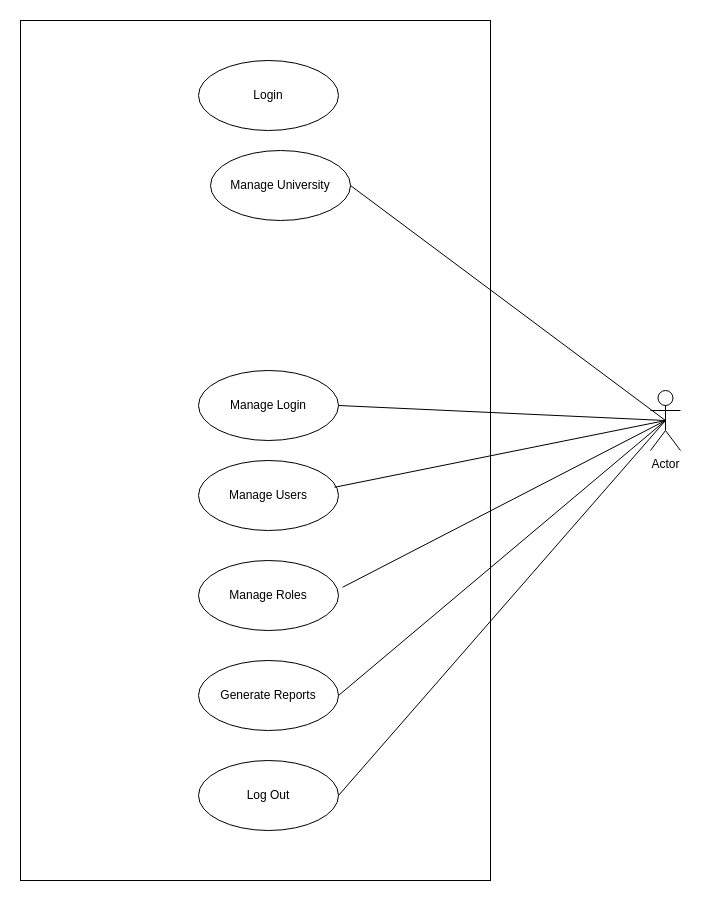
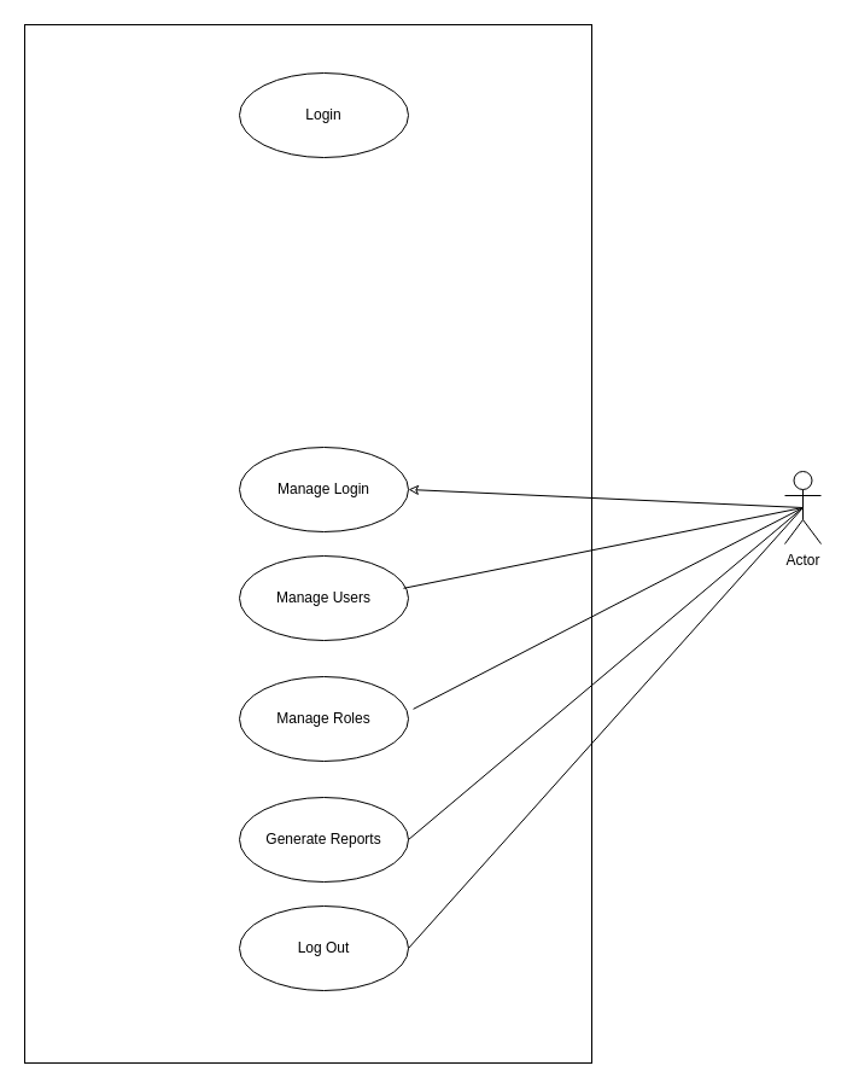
- <mxCell id="4" value="Manage University" style="ellipse;whiteSpace=wrap;html=1;" vertex="1" parent="1"><mxGeometry x="210" y="150" width="140" height="70" as="geometry" /></mxCell>
- <mxCell id="11" style="rounded=0;orthogonalLoop=1;jettySize=auto;html=1;endArrow=none;endFill=0;entryX=1;entryY=0.5;entryDx=0;entryDy=0;exitX=0.5;exitY=0.5;exitDx=0;exitDy=0;exitPerimeter=0;" edge="1" parent="1" source="2" target="4"><mxGeometry relative="1" as="geometry"><mxPoint x="348" y="105" as="targetPoint" /><mxPoint x="560" y="340" as="sourcePoint" /></mxGeometry></mxCell>
- <mxCell id="12" style="rounded=0;orthogonalLoop=1;jettySize=auto;html=1;endArrow=none;endFill=0;entryX=1;entryY=0.5;entryDx=0;entryDy=0;exitX=0.5;exitY=0.5;exitDx=0;exitDy=0;exitPerimeter=0;" edge="1" parent="1" source="2" target="5"><mxGeometry relative="1" as="geometry"><mxPoint x="368" y="125" as="targetPoint" /><mxPoint x="560" y="410" as="sourcePoint" /></mxGeometry></mxCell>
+ <mxCell id="12" style="rounded=0;orthogonalLoop=1;jettySize=auto;html=1;endArrow=classic;endFill=0;entryX=1;entryY=0.5;entryDx=0;entryDy=0;exitX=0.5;exitY=0.5;exitDx=0;exitDy=0;exitPerimeter=0;" edge="1" parent="1" source="2" target="5"><mxGeometry relative="1" as="geometry"><mxPoint x="368" y="125" as="targetPoint" /><mxPoint x="560" y="410" as="sourcePoint" /></mxGeometry></mxCell>
- <mxCell id="10" value="Log Out" style="ellipse;whiteSpace=wrap;html=1;" vertex="1" parent="1"><mxGeometry x="198" y="760" width="140" height="70" as="geometry" /></mxCell>
+ <mxCell id="10" value="Log Out" style="ellipse;whiteSpace=wrap;html=1;" vertex="1" parent="1"><mxGeometry x="198" y="750" width="140" height="70" as="geometry" /></mxCell>
